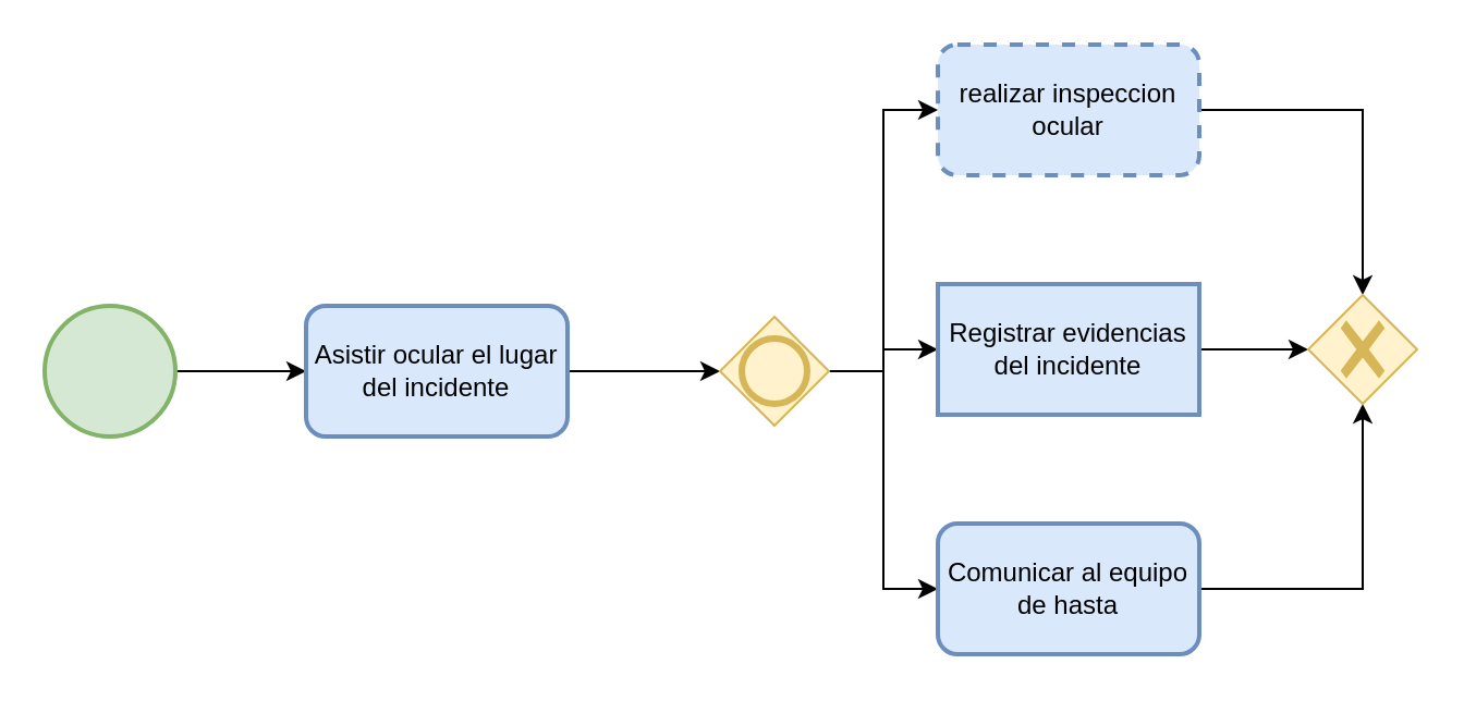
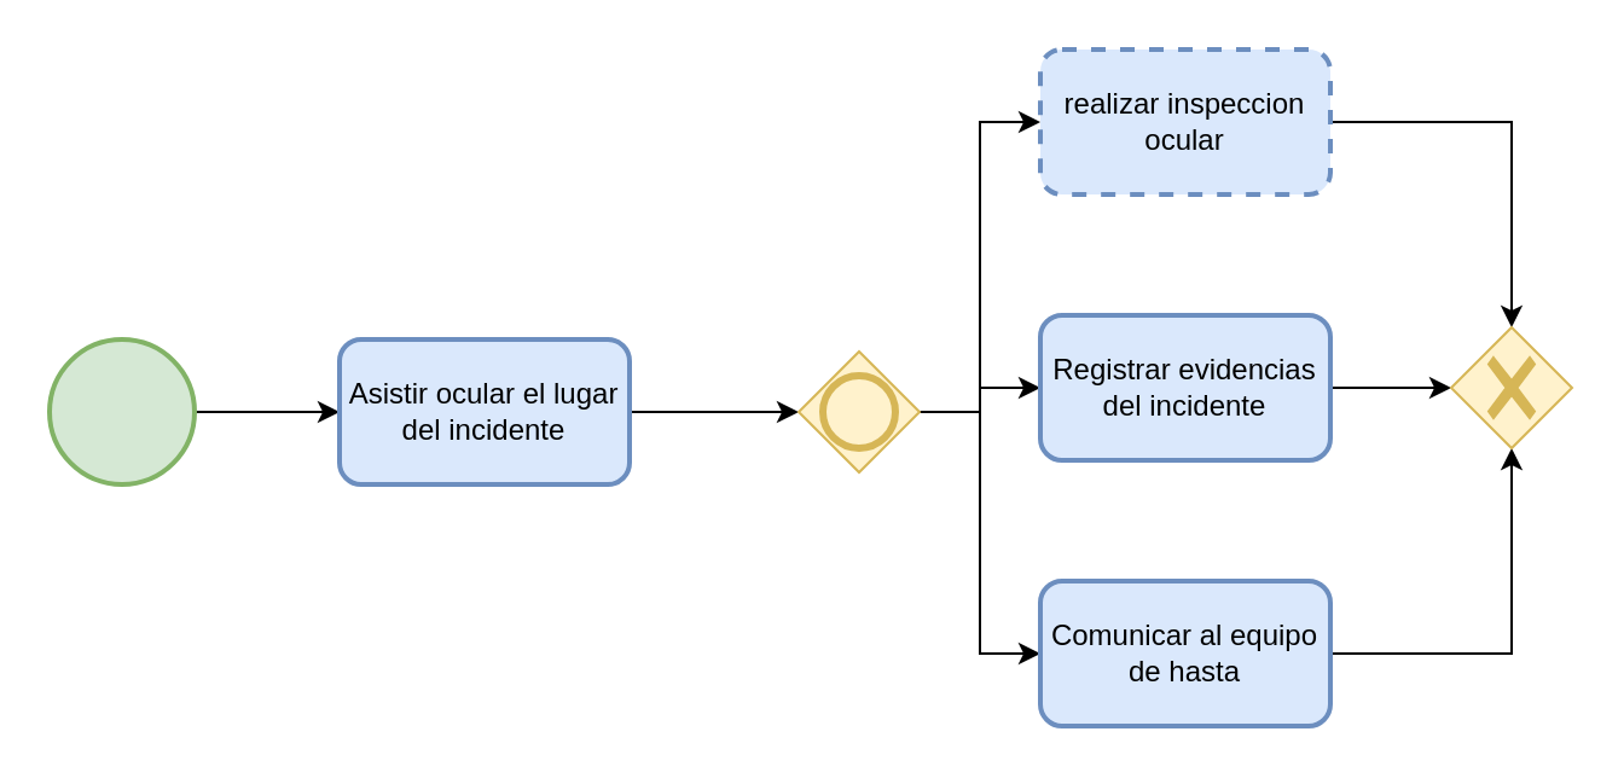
- <mxCell id="13" value="Registrar evidencias del incidente" style="whiteSpace=wrap;html=1;strokeWidth=2;fillColor=#dae8fc;strokeColor=#6c8ebf;rounded=0;" vertex="1" parent="1"><mxGeometry x="430" y="130" width="120" height="60" as="geometry" /></mxCell>
+ <mxCell id="13" value="Registrar evidencias del incidente" style="rounded=1;whiteSpace=wrap;html=1;strokeWidth=2;fillColor=#dae8fc;strokeColor=#6c8ebf;" vertex="1" parent="1"><mxGeometry x="430" y="130" width="120" height="60" as="geometry" /></mxCell>
